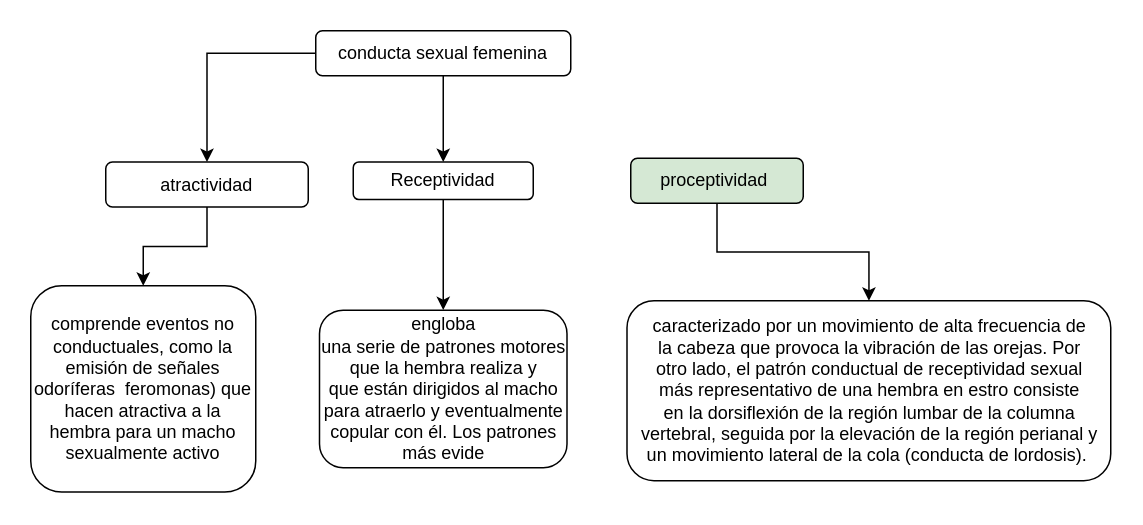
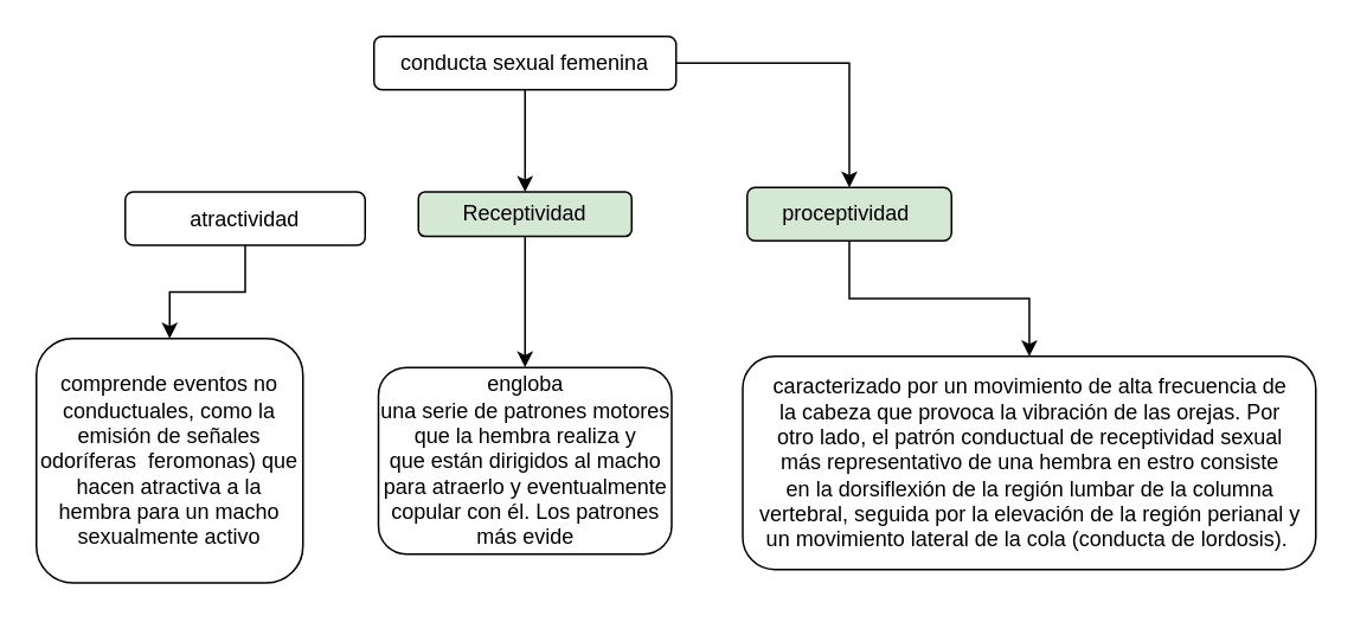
- <mxCell id="2" value="" style="edgeStyle=orthogonalEdgeStyle;rounded=0;orthogonalLoop=1;jettySize=auto;html=1;" edge="1" parent="1" source="5" target="7"><mxGeometry relative="1" as="geometry" /></mxCell>
+ <mxCell id="3" value="" style="edgeStyle=orthogonalEdgeStyle;rounded=0;orthogonalLoop=1;jettySize=auto;html=1;" edge="1" parent="1" source="5" target="9"><mxGeometry relative="1" as="geometry" /></mxCell>
- <mxCell id="11" value="&lt;span&gt;Receptividad&lt;/span&gt;" style="whiteSpace=wrap;html=1;rounded=1;" vertex="1" parent="1"><mxGeometry x="235" y="107.5" width="120" height="25" as="geometry" /></mxCell>
+ <mxCell id="11" value="&lt;span&gt;Receptividad&lt;/span&gt;" style="whiteSpace=wrap;html=1;rounded=1;fillColor=#d5e8d4;" vertex="1" parent="1"><mxGeometry x="235" y="107.5" width="120" height="25" as="geometry" /></mxCell>
